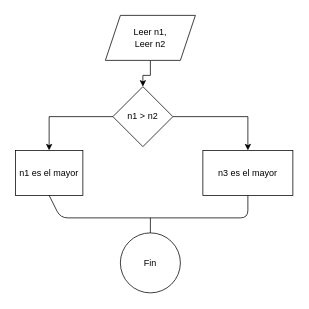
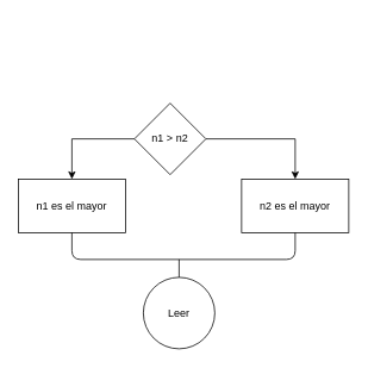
- <mxCell id="3" value="Leer n1,&lt;br&gt;Leer n2" style="shape=parallelogram;perimeter=parallelogramPerimeter;whiteSpace=wrap;html=1;fixedSize=1;" vertex="1" parent="1"><mxGeometry x="140" y="20" width="120" height="60" as="geometry" /></mxCell>
- <mxCell id="2" value="" style="edgeStyle=orthogonalEdgeStyle;rounded=0;orthogonalLoop=1;jettySize=auto;html=1;" edge="1" parent="1" source="3" target="6"><mxGeometry relative="1" as="geometry" /></mxCell>
- <mxCell id="7" value="n1 es el mayor" style="rounded=0;whiteSpace=wrap;html=1;" vertex="1" parent="1"><mxGeometry x="20" y="200" width="90" height="60" as="geometry" /></mxCell>
+ <mxCell id="7" value="n1 es el mayor" style="rounded=0;whiteSpace=wrap;html=1;" vertex="1" parent="1"><mxGeometry x="20" y="200" width="120" height="60" as="geometry" /></mxCell>
- <mxCell id="8" value="n3 es el mayor" style="rounded=0;whiteSpace=wrap;html=1;" vertex="1" parent="1"><mxGeometry x="270" y="200" width="120" height="60" as="geometry" /></mxCell>
+ <mxCell id="8" value="n2 es el mayor" style="rounded=0;whiteSpace=wrap;html=1;" vertex="1" parent="1"><mxGeometry x="270" y="200" width="120" height="60" as="geometry" /></mxCell>
- <mxCell id="9" value="Fin" style="ellipse;whiteSpace=wrap;html=1;aspect=fixed;" vertex="1" parent="1"><mxGeometry x="160" y="310" width="80" height="80" as="geometry" /></mxCell>
+ <mxCell id="9" value="Leer" style="ellipse;whiteSpace=wrap;html=1;aspect=fixed;" vertex="1" parent="1"><mxGeometry x="160" y="310" width="80" height="80" as="geometry" /></mxCell>
